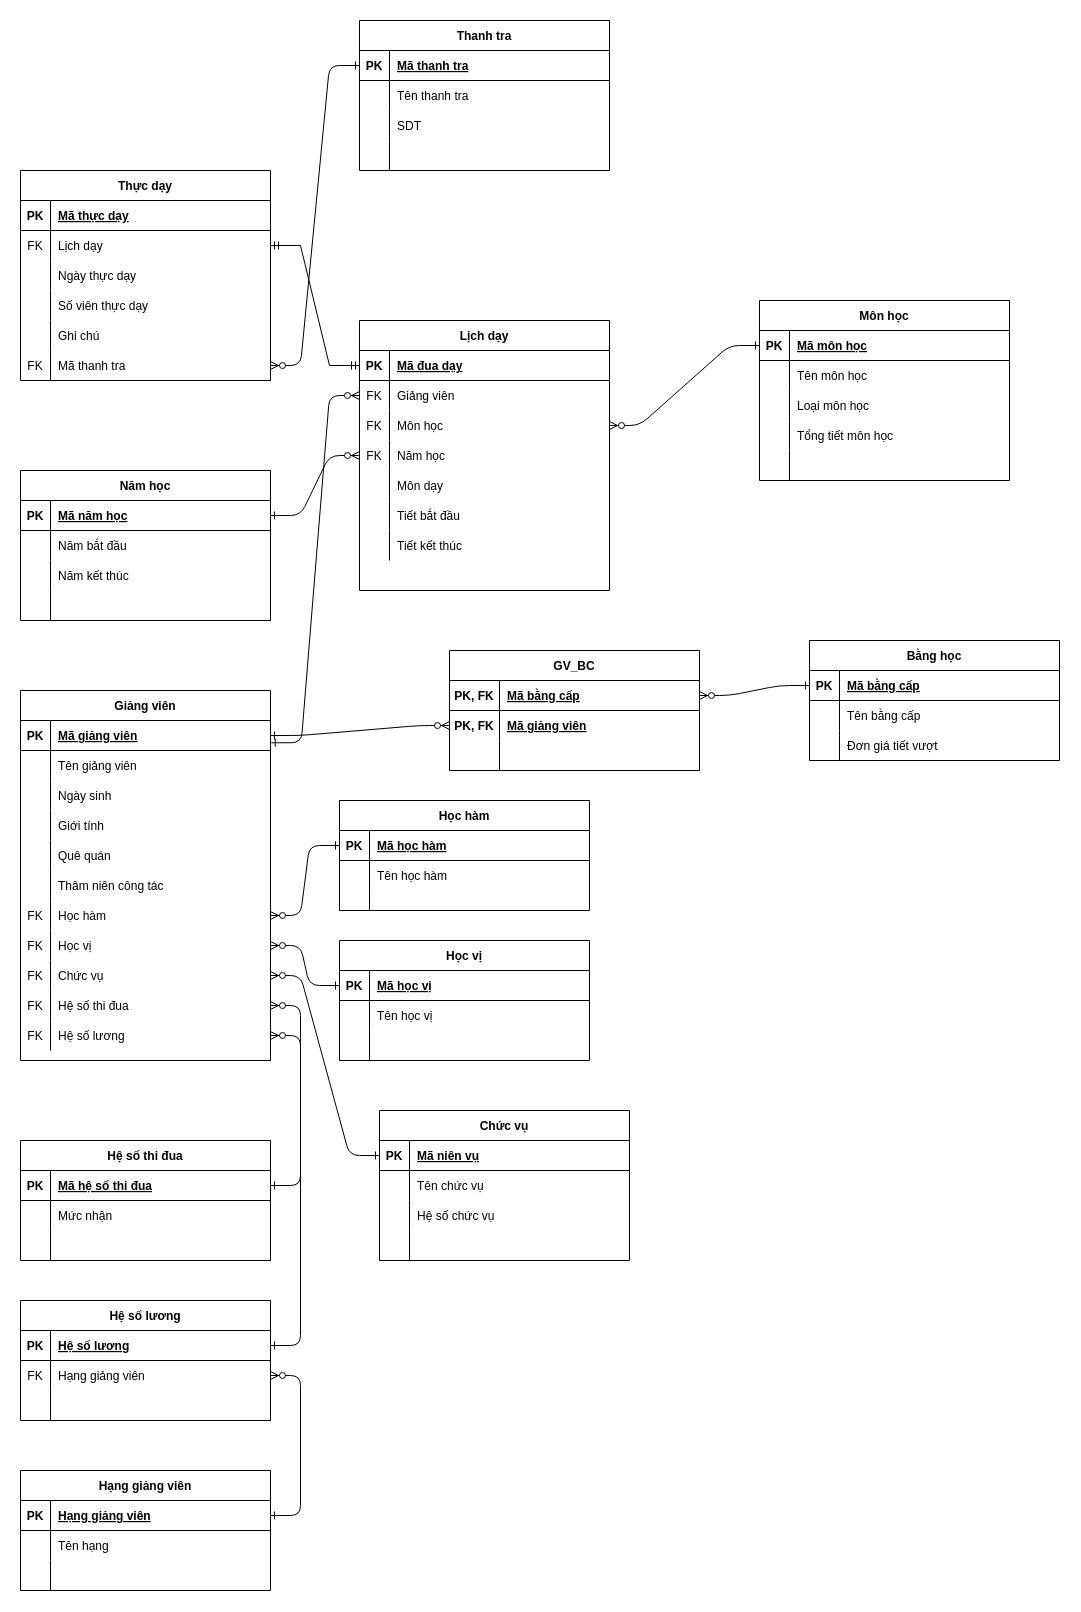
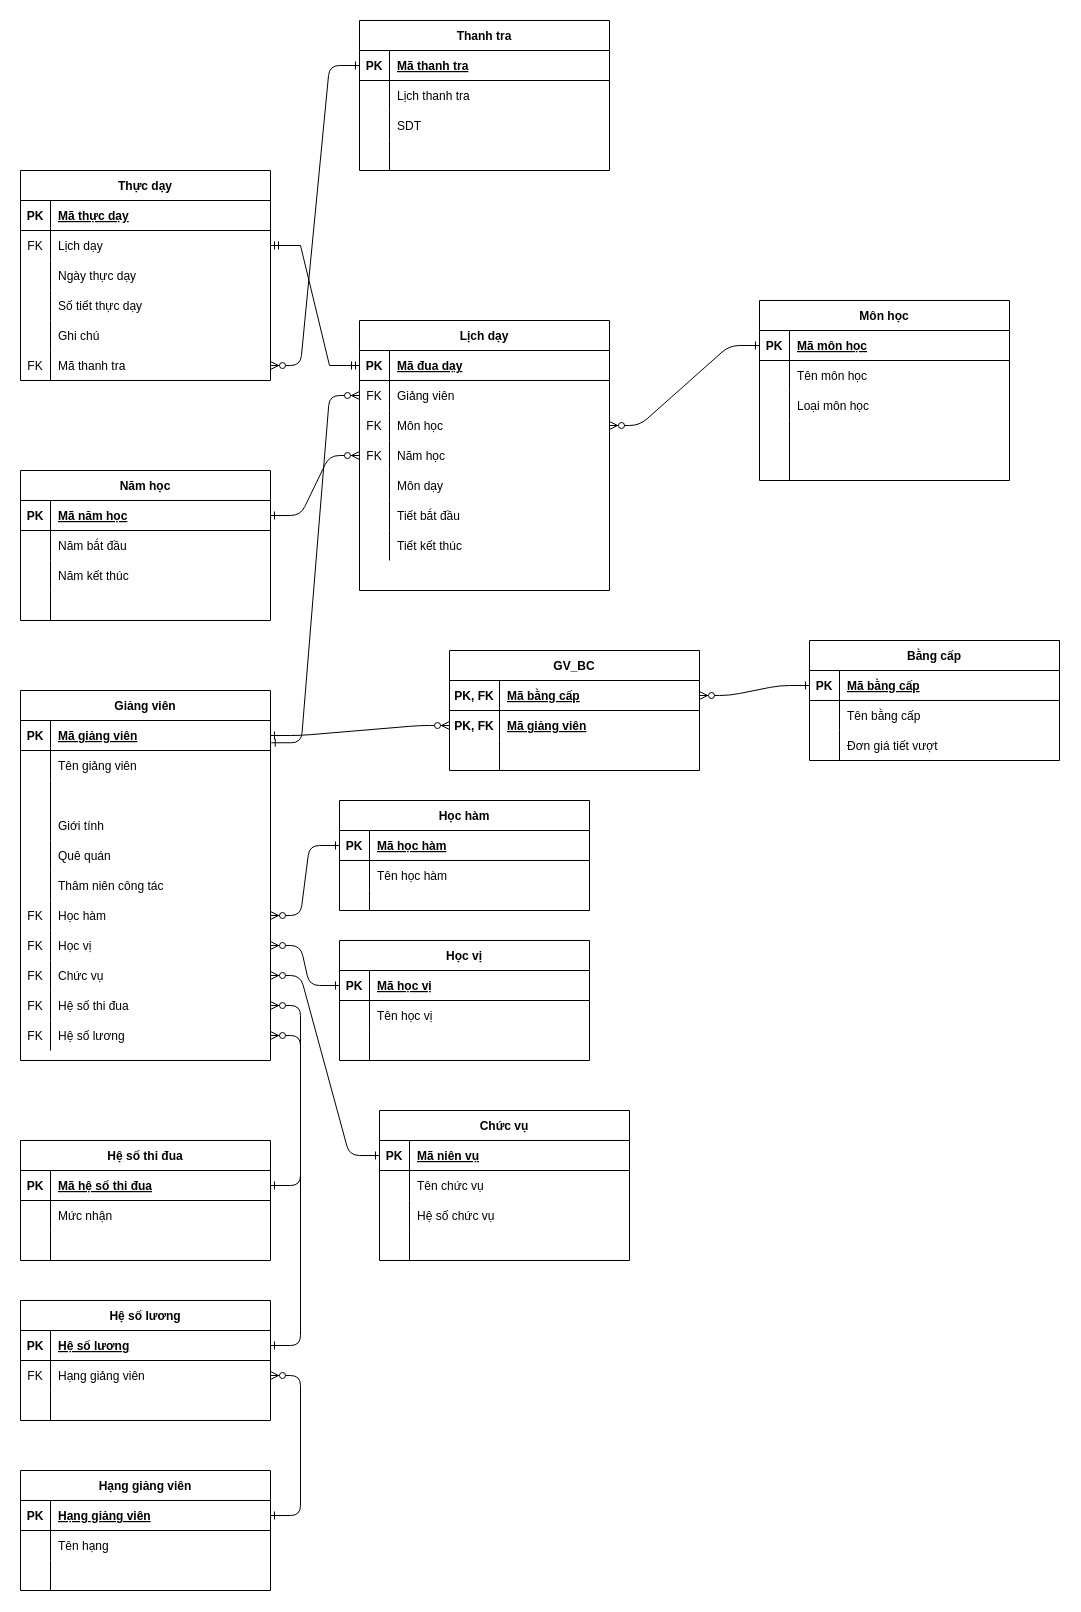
- <mxCell id="209" value="Tên thanh tra" style="shape=partialRectangle;overflow=hidden;connectable=0;fillColor=none;top=0;left=0;bottom=0;right=0;align=left;spacingLeft=6;" parent="207" vertex="1"><mxGeometry x="30" width="220" height="30" as="geometry"><mxRectangle width="220" height="30" as="alternateBounds" /></mxGeometry></mxCell>
+ <mxCell id="209" value="Lịch thanh tra" style="shape=partialRectangle;overflow=hidden;connectable=0;fillColor=none;top=0;left=0;bottom=0;right=0;align=left;spacingLeft=6;" parent="207" vertex="1"><mxGeometry x="30" width="220" height="30" as="geometry"><mxRectangle width="220" height="30" as="alternateBounds" /></mxGeometry></mxCell>
- <mxCell id="195" value="Số viên thực dạy" style="shape=partialRectangle;overflow=hidden;connectable=0;fillColor=none;top=0;left=0;bottom=0;right=0;align=left;spacingLeft=6;" parent="193" vertex="1"><mxGeometry x="30" width="220" height="30" as="geometry"><mxRectangle width="220" height="30" as="alternateBounds" /></mxGeometry></mxCell>
+ <mxCell id="195" value="Số tiết thực dạy" style="shape=partialRectangle;overflow=hidden;connectable=0;fillColor=none;top=0;left=0;bottom=0;right=0;align=left;spacingLeft=6;" parent="193" vertex="1"><mxGeometry x="30" width="220" height="30" as="geometry"><mxRectangle width="220" height="30" as="alternateBounds" /></mxGeometry></mxCell>
- <mxCell id="164" value="Tổng tiết môn học" style="shape=partialRectangle;overflow=hidden;connectable=0;fillColor=none;top=0;left=0;bottom=0;right=0;align=left;spacingLeft=6;" parent="162" vertex="1"><mxGeometry x="30" width="220" height="30" as="geometry"><mxRectangle width="220" height="30" as="alternateBounds" /></mxGeometry></mxCell>
- <mxCell id="58" value="Bằng học" style="shape=table;startSize=30;container=1;collapsible=1;childLayout=tableLayout;fixedRows=1;rowLines=0;fontStyle=1;align=center;resizeLast=1;" parent="1" vertex="1"><mxGeometry x="809" y="640" width="250" height="120" as="geometry" /></mxCell>
+ <mxCell id="58" value="Bằng cấp" style="shape=table;startSize=30;container=1;collapsible=1;childLayout=tableLayout;fixedRows=1;rowLines=0;fontStyle=1;align=center;resizeLast=1;" parent="1" vertex="1"><mxGeometry x="809" y="640" width="250" height="120" as="geometry" /></mxCell>
- <mxCell id="33" value="Ngày sinh" style="shape=partialRectangle;overflow=hidden;connectable=0;fillColor=none;top=0;left=0;bottom=0;right=0;align=left;spacingLeft=6;" parent="31" vertex="1"><mxGeometry x="30" width="220" height="30" as="geometry"><mxRectangle width="220" height="30" as="alternateBounds" /></mxGeometry></mxCell>
